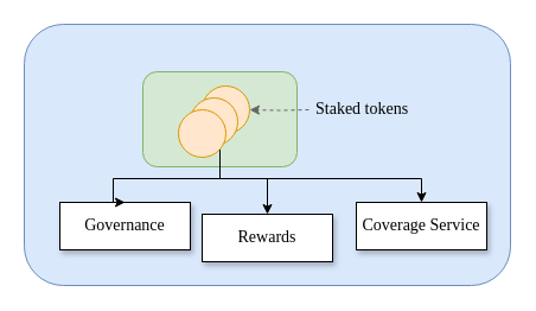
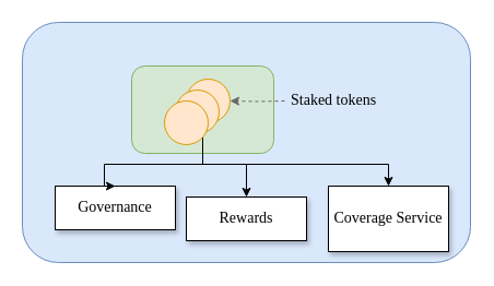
- <mxCell id="5" value="&lt;font style=&quot;font-size: 14px&quot;&gt;Coverage Service&lt;/font&gt;" style="rounded=0;whiteSpace=wrap;html=1;shadow=1;fontFamily=Verdana;" parent="1" vertex="1"><mxGeometry x="300" y="170" width="110" height="40" as="geometry" /></mxCell>
+ <mxCell id="5" value="&lt;font style=&quot;font-size: 14px&quot;&gt;Coverage Service&lt;/font&gt;" style="rounded=0;whiteSpace=wrap;html=1;shadow=1;fontFamily=Verdana;" parent="1" vertex="1"><mxGeometry x="300" y="170" width="110" height="60" as="geometry" /></mxCell>
